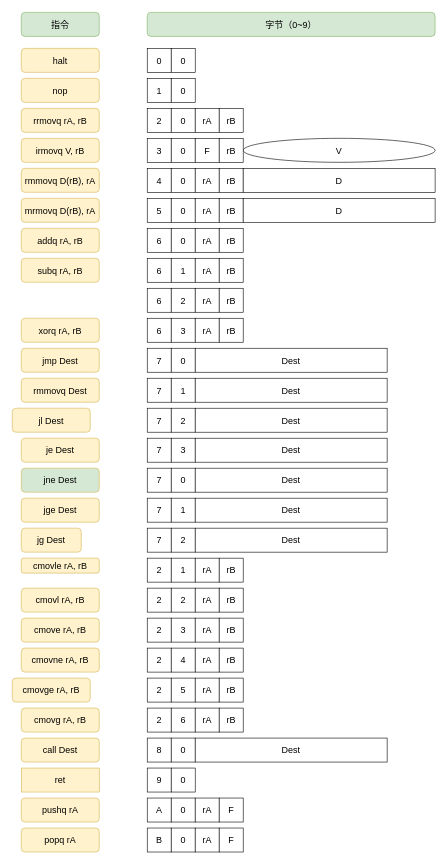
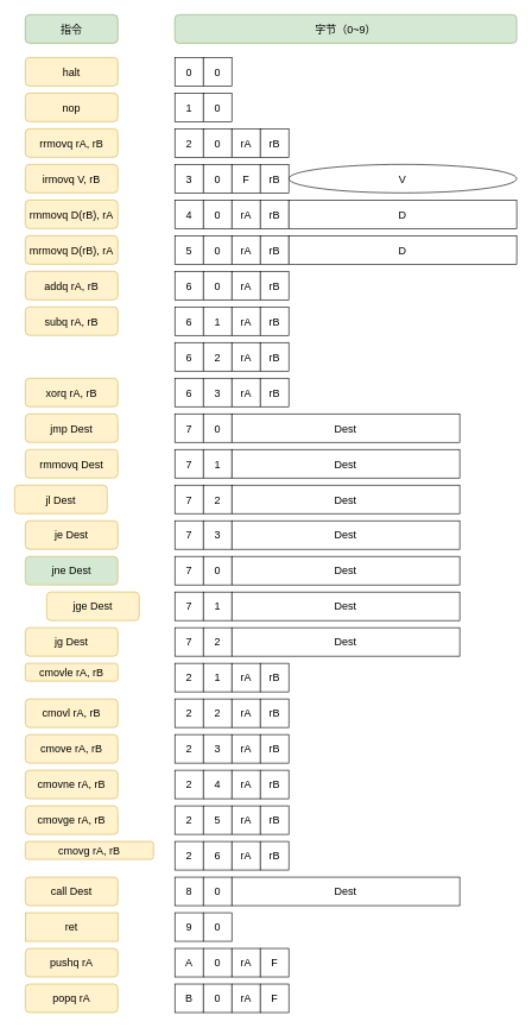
- <mxCell id="63" value="&lt;span style=&quot;font-size: 15px&quot;&gt;jge Dest&lt;/span&gt;" style="rounded=1;whiteSpace=wrap;html=1;fillColor=#fff2cc;strokeColor=#d6b656;" vertex="1" parent="1"><mxGeometry x="35" y="830" width="130" height="40" as="geometry" /></mxCell>
+ <mxCell id="63" value="&lt;span style=&quot;font-size: 15px&quot;&gt;jge Dest&lt;/span&gt;" style="rounded=1;whiteSpace=wrap;html=1;fillColor=#fff2cc;strokeColor=#d6b656;" vertex="1" parent="1"><mxGeometry x="65" y="830" width="130" height="40" as="geometry" /></mxCell>
- <mxCell id="64" value="&lt;span style=&quot;font-size: 15px&quot;&gt;jg Dest&lt;/span&gt;" style="rounded=1;whiteSpace=wrap;html=1;fillColor=#fff2cc;strokeColor=#d6b656;" vertex="1" parent="1"><mxGeometry x="35" y="880" width="100" height="40" as="geometry" /></mxCell>
+ <mxCell id="64" value="&lt;span style=&quot;font-size: 15px&quot;&gt;jg Dest&lt;/span&gt;" style="rounded=1;whiteSpace=wrap;html=1;fillColor=#fff2cc;strokeColor=#d6b656;" vertex="1" parent="1"><mxGeometry x="35" y="880" width="130" height="40" as="geometry" /></mxCell>
- <mxCell id="98" value="&lt;font style=&quot;font-size: 15px&quot;&gt;cmovge rA, rB&lt;/font&gt;" style="rounded=1;whiteSpace=wrap;html=1;fillColor=#fff2cc;strokeColor=#d6b656;" vertex="1" parent="1"><mxGeometry x="20" y="1130" width="130" height="40" as="geometry" /></mxCell>
+ <mxCell id="98" value="&lt;font style=&quot;font-size: 15px&quot;&gt;cmovge rA, rB&lt;/font&gt;" style="rounded=1;whiteSpace=wrap;html=1;fillColor=#fff2cc;strokeColor=#d6b656;" vertex="1" parent="1"><mxGeometry x="35" y="1130" width="130" height="40" as="geometry" /></mxCell>
- <mxCell id="103" value="&lt;font style=&quot;font-size: 15px&quot;&gt;cmovg rA, rB&lt;/font&gt;" style="rounded=1;whiteSpace=wrap;html=1;fillColor=#fff2cc;strokeColor=#d6b656;" vertex="1" parent="1"><mxGeometry x="35" y="1180" width="130" height="40" as="geometry" /></mxCell>
+ <mxCell id="103" value="&lt;font style=&quot;font-size: 15px&quot;&gt;cmovg rA, rB&lt;/font&gt;" style="rounded=1;whiteSpace=wrap;html=1;fillColor=#fff2cc;strokeColor=#d6b656;" vertex="1" parent="1"><mxGeometry x="35" y="1180" width="180" height="25" as="geometry" /></mxCell>
